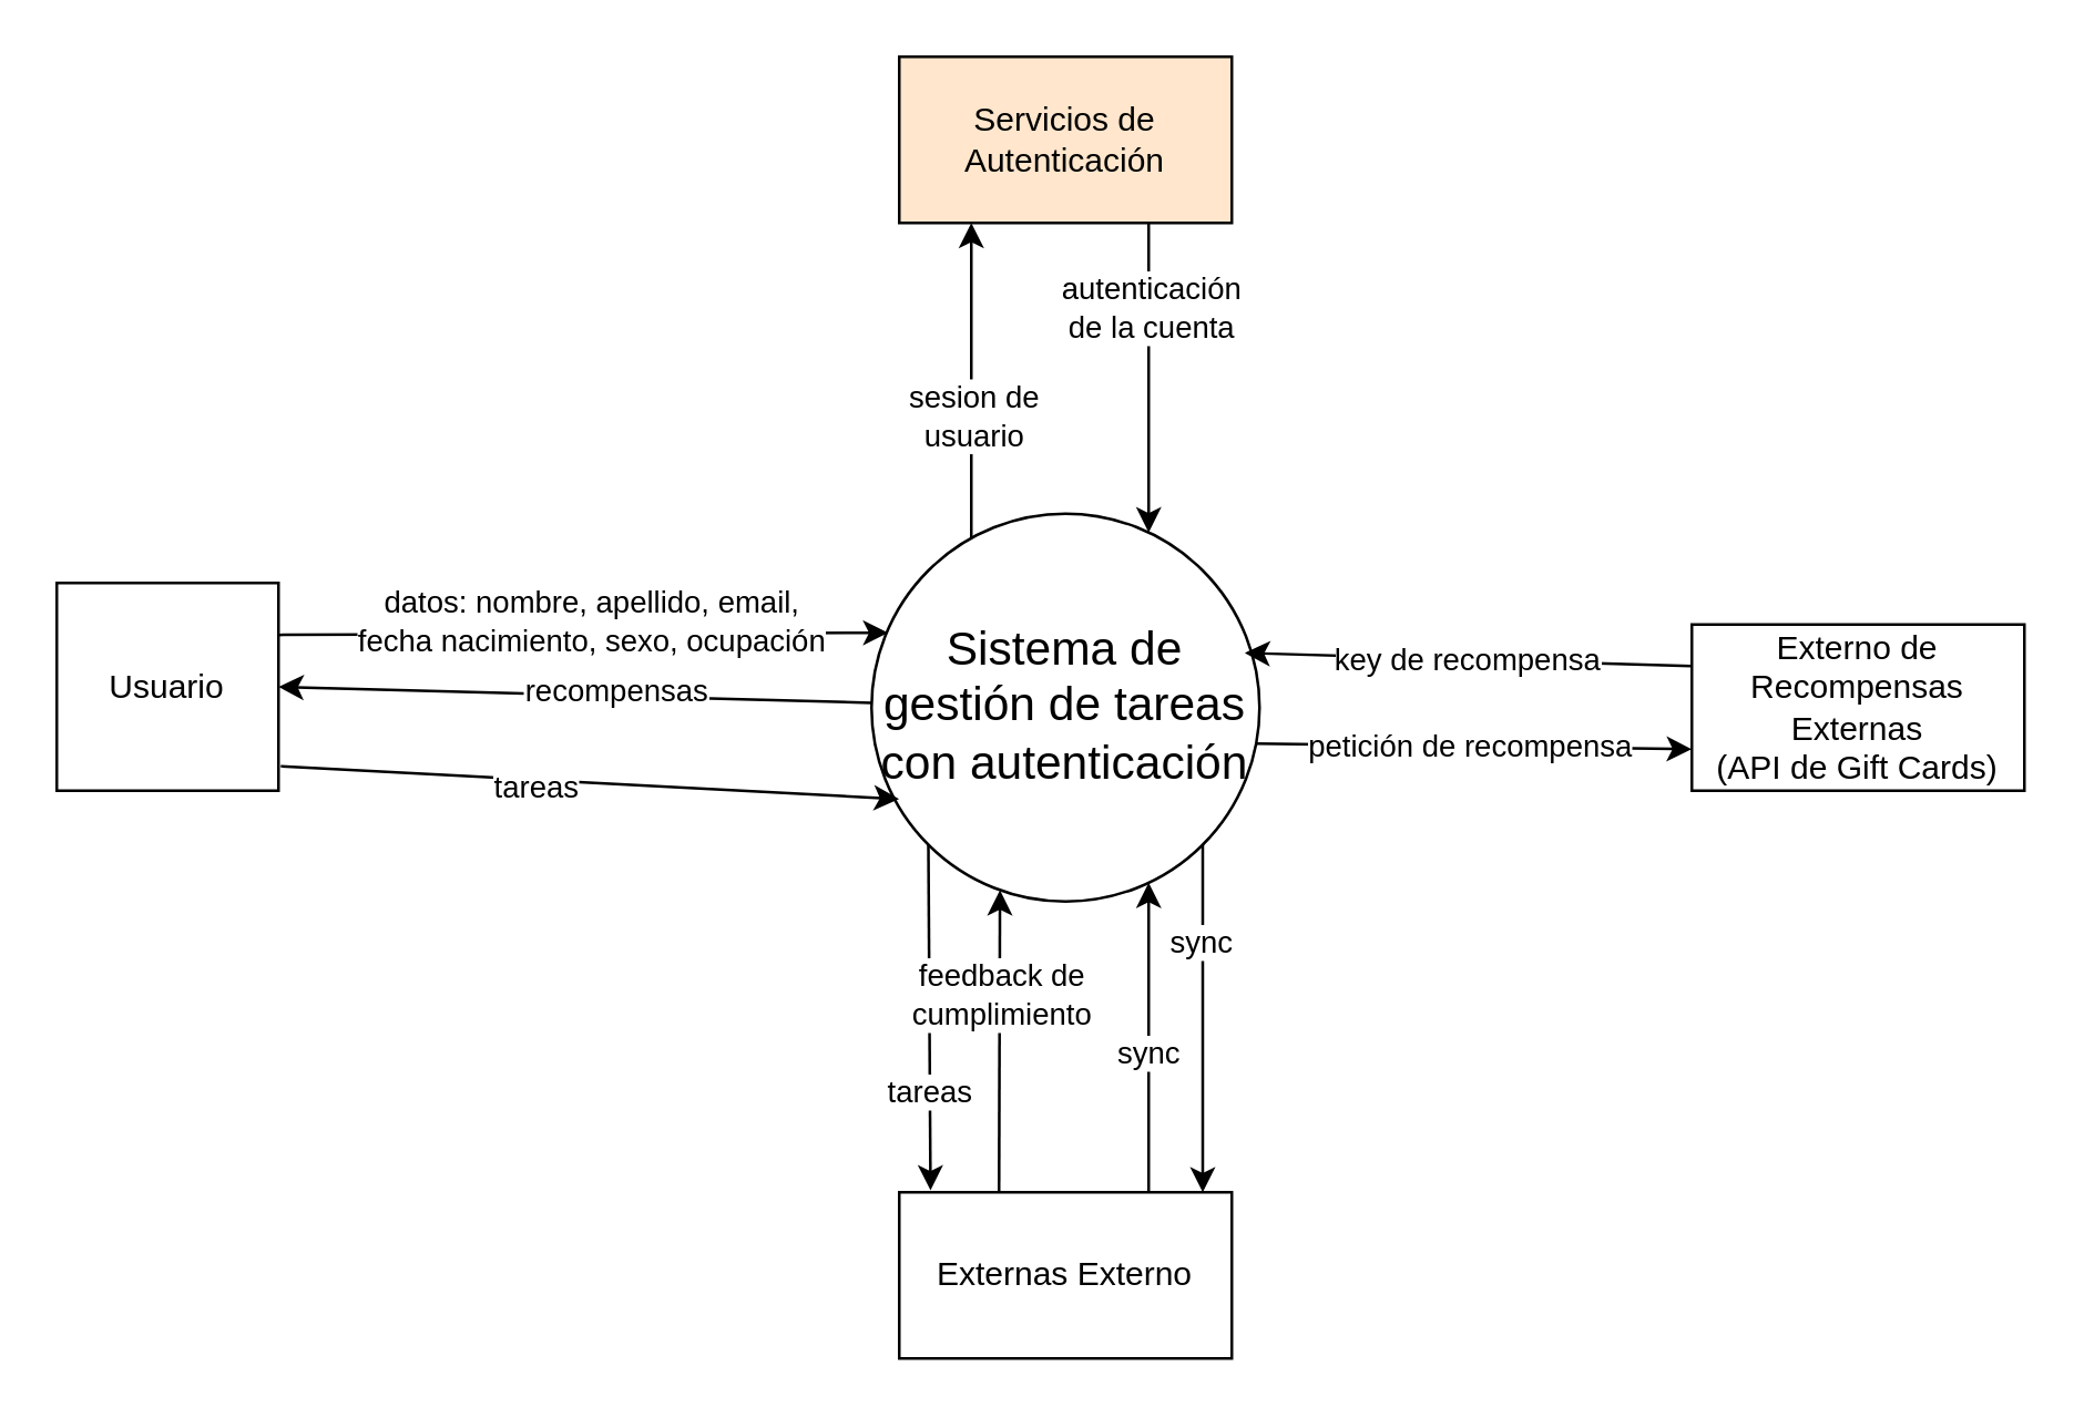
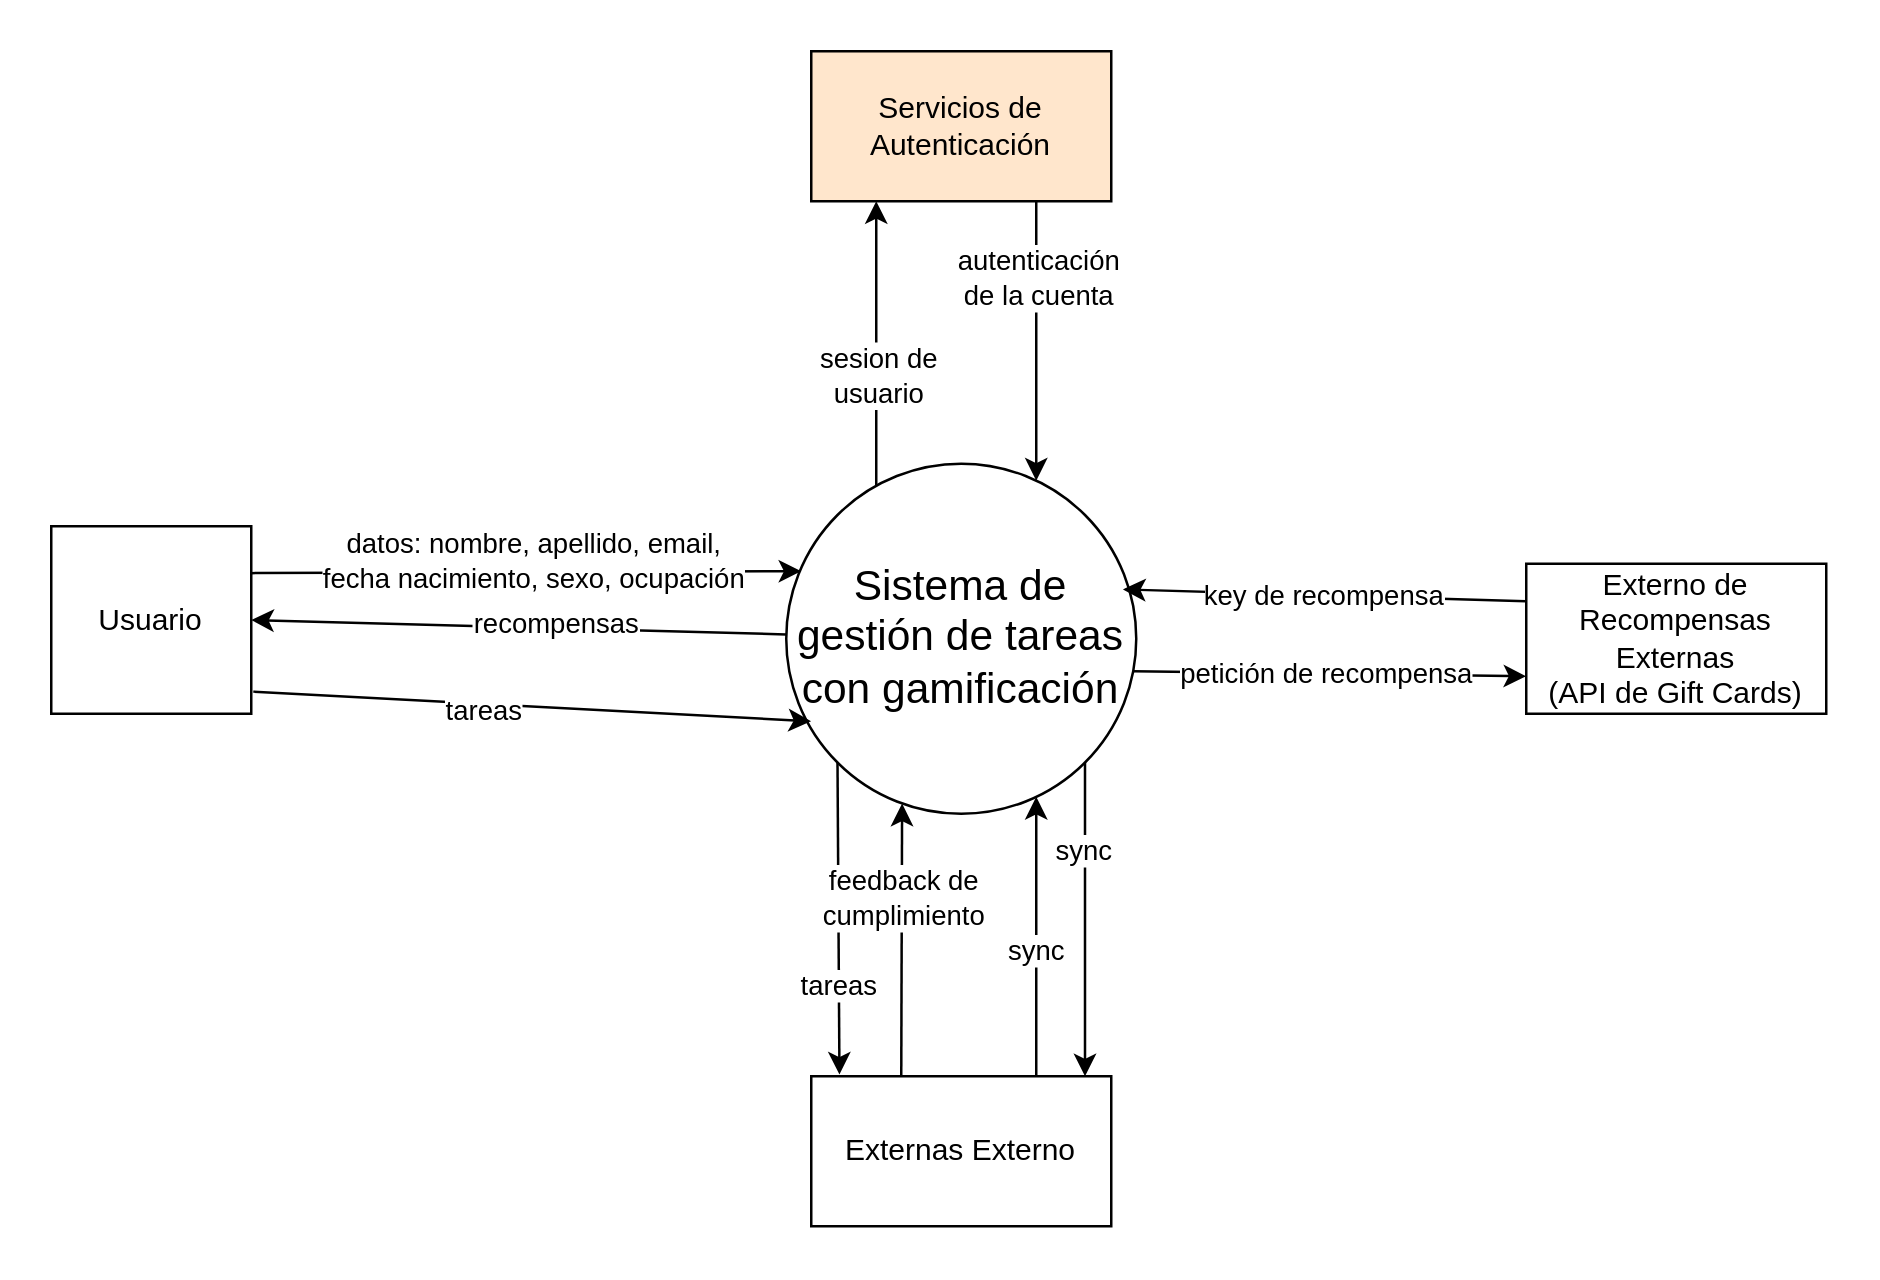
- <mxCell id="11" value="&lt;font style=&quot;font-size: 17px;&quot;&gt;Sistema de gestión de tareas con autenticación&lt;/font&gt;" style="ellipse;whiteSpace=wrap;html=1;aspect=fixed;" vertex="1" parent="1"><mxGeometry x="314" y="185" width="140" height="140" as="geometry" /></mxCell>
+ <mxCell id="11" value="&lt;font style=&quot;font-size: 17px;&quot;&gt;Sistema de gestión de tareas con gamificación&lt;/font&gt;" style="ellipse;whiteSpace=wrap;html=1;aspect=fixed;" vertex="1" parent="1"><mxGeometry x="314" y="185" width="140" height="140" as="geometry" /></mxCell>
